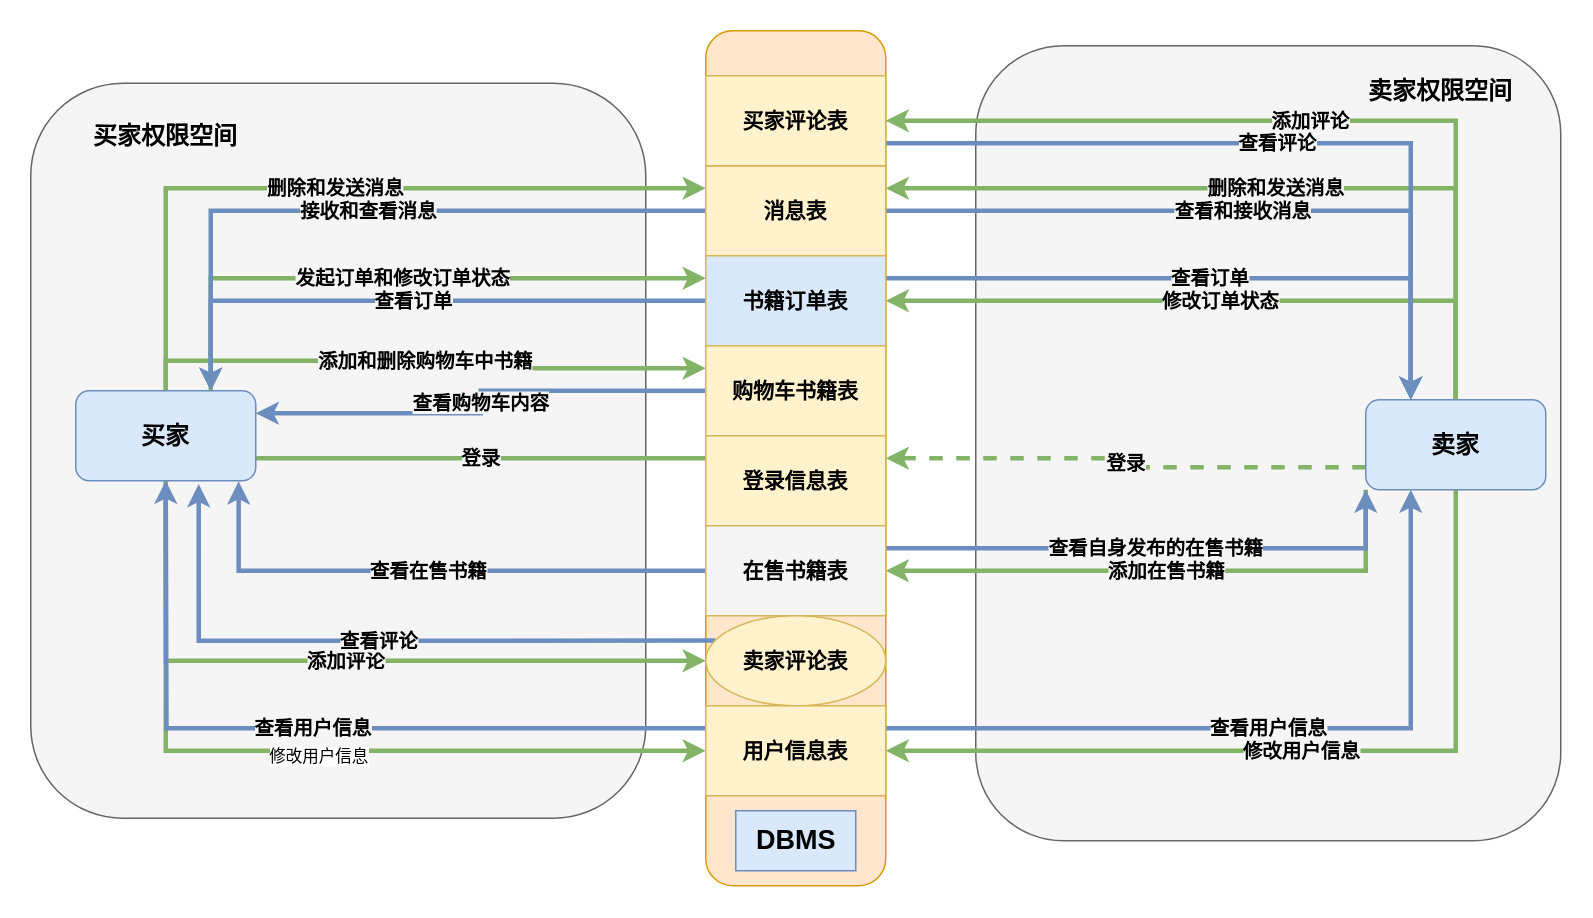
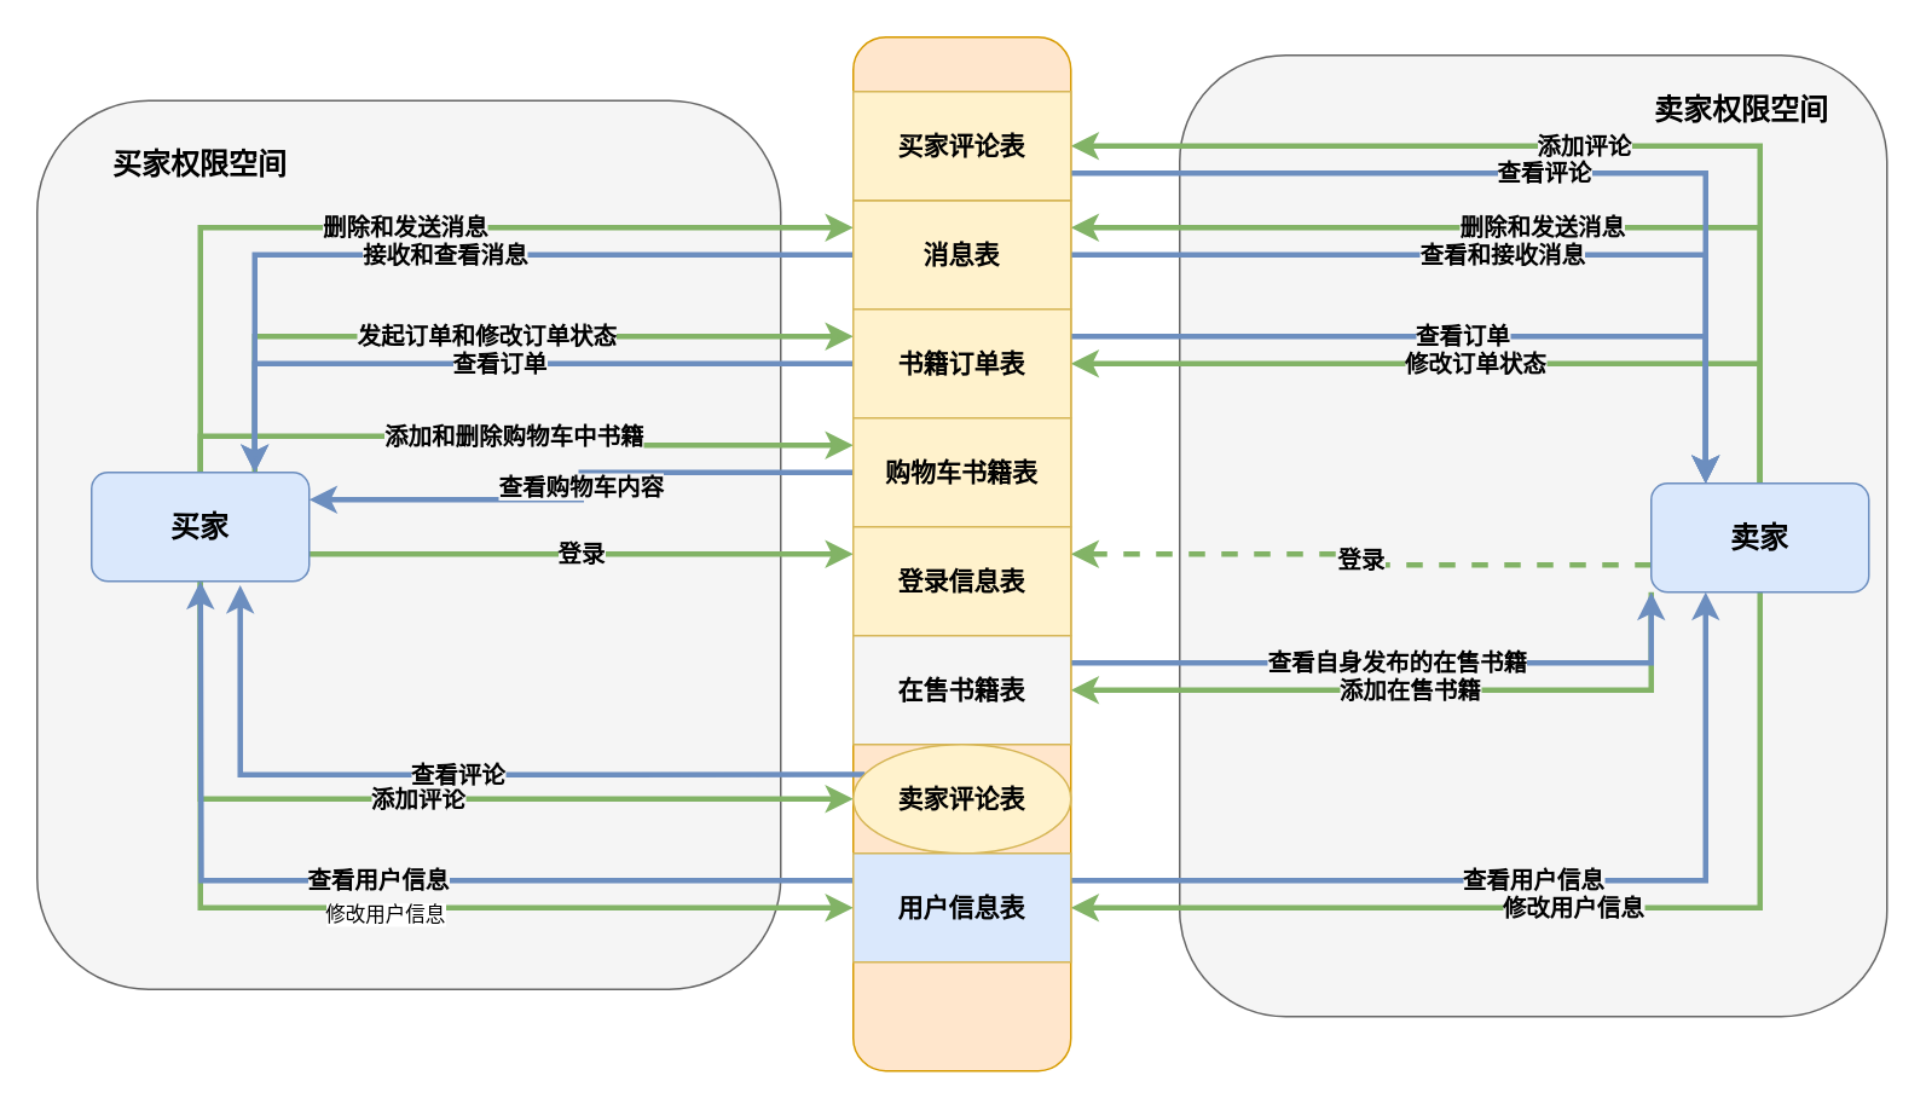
- <mxCell id="26" value="书籍订单表" style="rounded=0;whiteSpace=wrap;html=1;fillColor=#dae8fc;strokeColor=#d6b656;fontSize=14;fontStyle=1;" vertex="1" parent="1"><mxGeometry x="470" y="170" width="120" height="60" as="geometry" /></mxCell>
+ <mxCell id="26" value="书籍订单表" style="rounded=0;whiteSpace=wrap;html=1;fillColor=#fff2cc;strokeColor=#d6b656;fontSize=14;fontStyle=1" vertex="1" parent="1"><mxGeometry x="470" y="170" width="120" height="60" as="geometry" /></mxCell>
- <mxCell id="12" value="登录" style="edgeStyle=orthogonalEdgeStyle;rounded=0;orthogonalLoop=1;jettySize=auto;html=1;exitX=1;exitY=0.75;exitDx=0;exitDy=0;entryX=0;entryY=0.25;entryDx=0;entryDy=0;labelBackgroundColor=#f5f5f5;fontSize=13;strokeColor=#82b366;fillColor=#d5e8d4;strokeWidth=3;fontStyle=1;endArrow=none;" edge="1" parent="1" source="13" target="29"><mxGeometry relative="1" as="geometry" /></mxCell>
+ <mxCell id="12" value="登录" style="edgeStyle=orthogonalEdgeStyle;rounded=0;orthogonalLoop=1;jettySize=auto;html=1;exitX=1;exitY=0.75;exitDx=0;exitDy=0;entryX=0;entryY=0.25;entryDx=0;entryDy=0;labelBackgroundColor=#f5f5f5;fontSize=13;strokeColor=#82b366;fillColor=#d5e8d4;strokeWidth=3;fontStyle=1;" edge="1" parent="1" source="13" target="29"><mxGeometry relative="1" as="geometry" /></mxCell>
- <mxCell id="30" value="查看在售书籍" style="edgeStyle=orthogonalEdgeStyle;rounded=0;orthogonalLoop=1;jettySize=auto;html=1;exitX=0;exitY=0.5;exitDx=0;exitDy=0;entryX=0.905;entryY=1.007;entryDx=0;entryDy=0;entryPerimeter=0;labelBackgroundColor=#f5f5f5;fontSize=13;strokeColor=#6c8ebf;fillColor=#dae8fc;strokeWidth=3;fontStyle=1;" edge="1" parent="1" source="32" target="13"><mxGeometry relative="1" as="geometry" /></mxCell>
- <mxCell id="39" value="用户信息表" style="rounded=0;whiteSpace=wrap;html=1;fillColor=#fff2cc;strokeColor=#d6b656;fontSize=14;fontStyle=1" vertex="1" parent="1"><mxGeometry x="470" y="470" width="120" height="60" as="geometry" /></mxCell>
+ <mxCell id="39" value="用户信息表" style="rounded=0;whiteSpace=wrap;html=1;fillColor=#dae8fc;strokeColor=#d6b656;fontSize=14;fontStyle=1;" vertex="1" parent="1"><mxGeometry x="470" y="470" width="120" height="60" as="geometry" /></mxCell>
- <mxCell id="5" value="&lt;b style=&quot;font-size: 18px;&quot;&gt;DBMS&lt;/b&gt;" style="text;html=1;align=center;verticalAlign=middle;resizable=0;points=[];autosize=1;strokeColor=#6c8ebf;fillColor=#dae8fc;fontSize=18;" vertex="1" parent="1"><mxGeometry x="490" y="540" width="80" height="40" as="geometry" /></mxCell>
